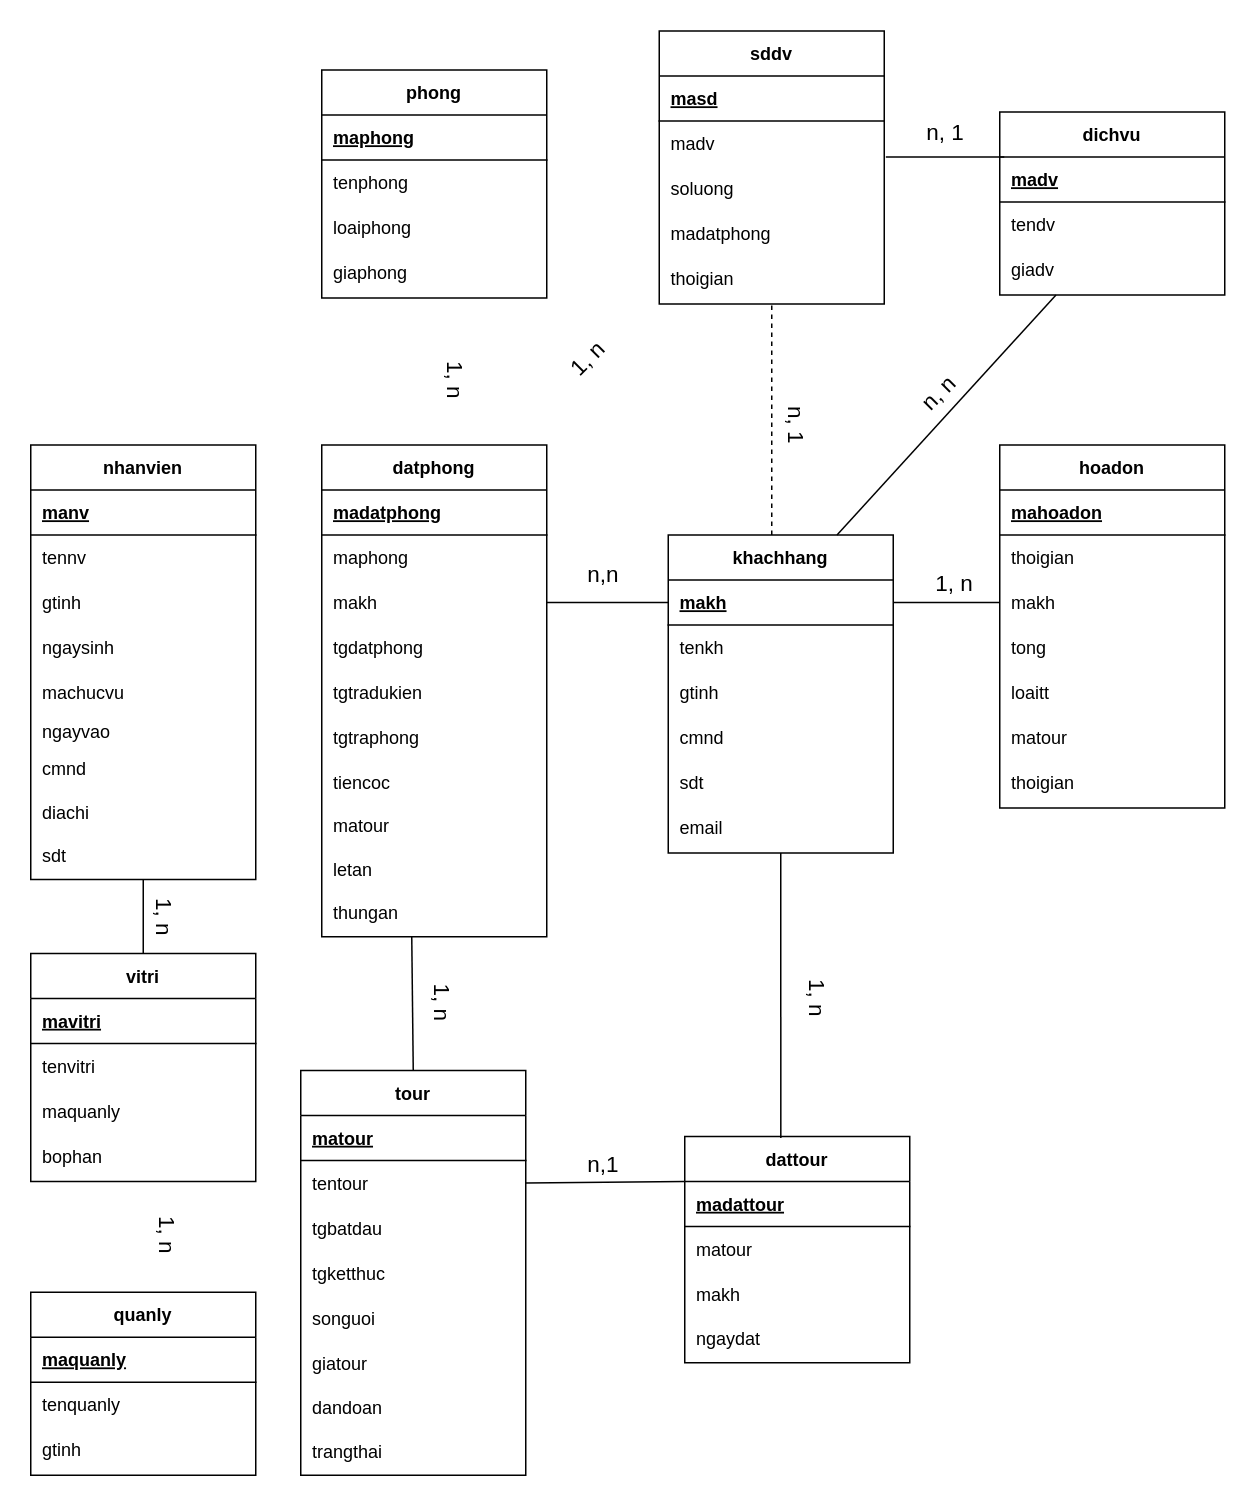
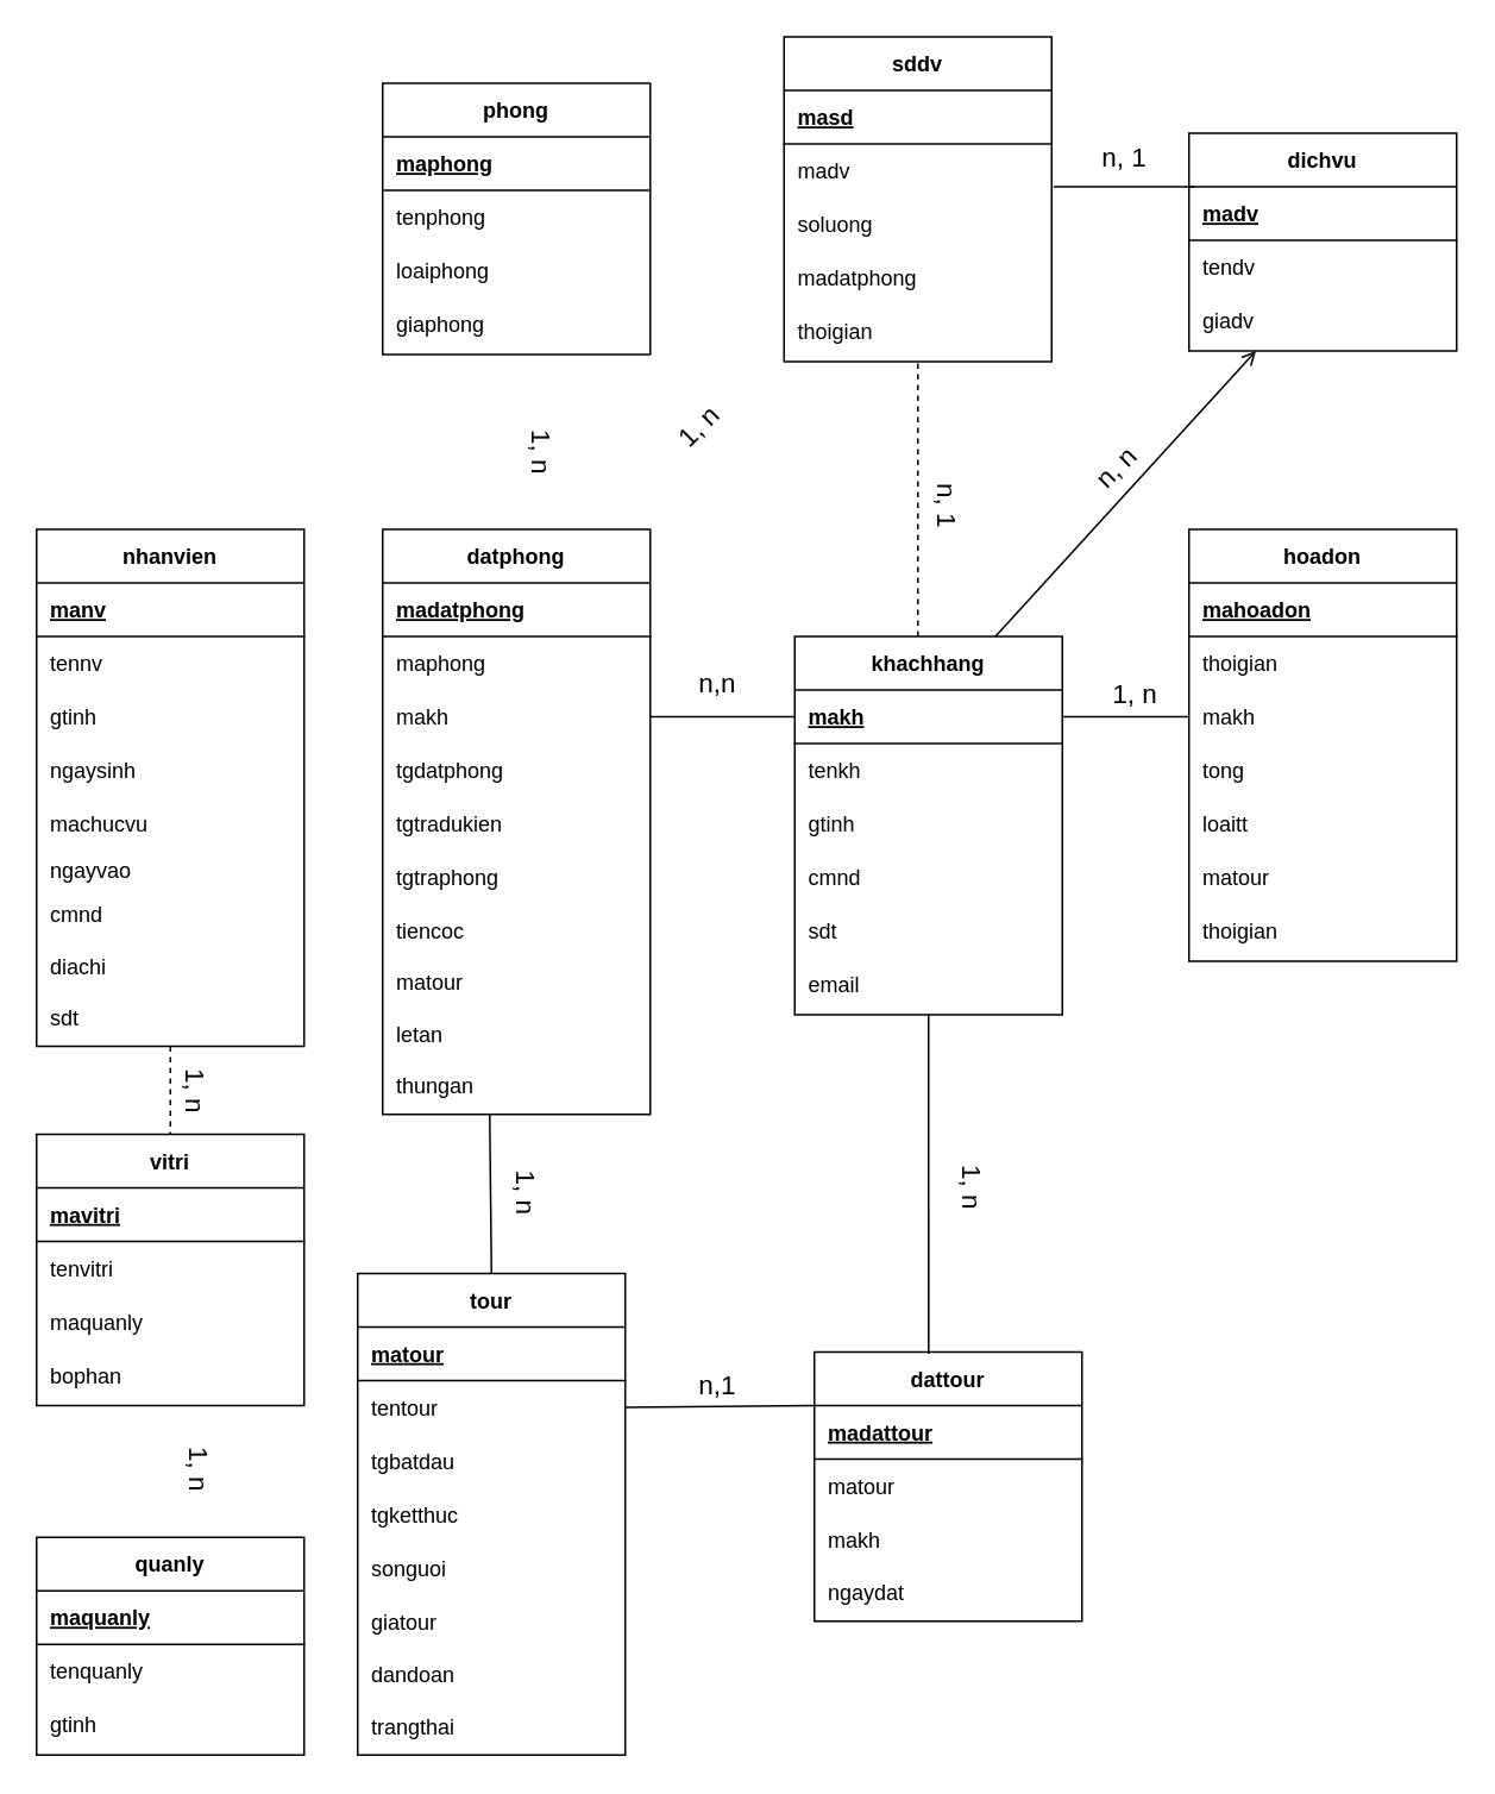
- <mxCell id="157" value="" style="endArrow=none;html=1;rounded=0;fontSize=15;exitX=0.75;exitY=0;exitDx=0;exitDy=0;entryX=0.25;entryY=1;entryDx=0;entryDy=0;" parent="1" source="26" target="77" edge="1"><mxGeometry width="50" height="50" relative="1" as="geometry"><mxPoint x="495" y="245" as="sourcePoint" /><mxPoint x="545" y="195" as="targetPoint" /></mxGeometry></mxCell>
+ <mxCell id="157" value="" style="endArrow=open;html=1;rounded=0;fontSize=15;exitX=0.75;exitY=0;exitDx=0;exitDy=0;entryX=0.25;entryY=1;entryDx=0;entryDy=0;" parent="1" source="26" target="77" edge="1"><mxGeometry width="50" height="50" relative="1" as="geometry"><mxPoint x="495" y="245" as="sourcePoint" /><mxPoint x="545" y="195" as="targetPoint" /></mxGeometry></mxCell>
- <mxCell id="149" value="" style="endArrow=none;html=1;rounded=0;fontSize=15;exitX=0.5;exitY=1;exitDx=0;exitDy=0;entryX=0.5;entryY=0;entryDx=0;entryDy=0;" parent="1" source="93" target="112" edge="1"><mxGeometry width="50" height="50" relative="1" as="geometry"><mxPoint x="526" y="725" as="sourcePoint" /><mxPoint x="576" y="675" as="targetPoint" /></mxGeometry></mxCell>
+ <mxCell id="149" value="" style="endArrow=none;html=1;rounded=0;fontSize=15;exitX=0.5;exitY=1;exitDx=0;exitDy=0;entryX=0.5;entryY=0;entryDx=0;entryDy=0;dashed=1;" parent="1" source="93" target="112" edge="1"><mxGeometry width="50" height="50" relative="1" as="geometry"><mxPoint x="526" y="725" as="sourcePoint" /><mxPoint x="576" y="675" as="targetPoint" /></mxGeometry></mxCell>
